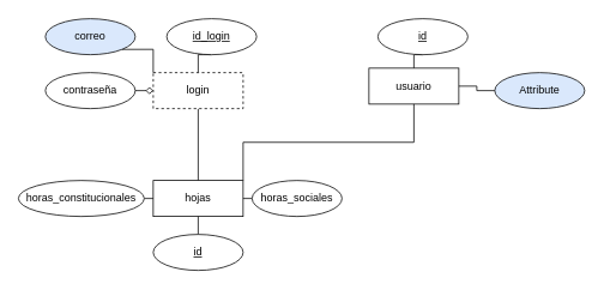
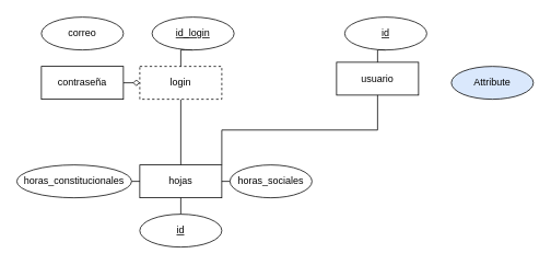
- <mxCell id="18" value="correo" style="ellipse;whiteSpace=wrap;html=1;align=center;fillColor=#dae8fc;" vertex="1" parent="1"><mxGeometry x="50" y="20" width="100" height="40" as="geometry" /></mxCell>
+ <mxCell id="18" value="correo" style="ellipse;whiteSpace=wrap;html=1;align=center;" vertex="1" parent="1"><mxGeometry x="50" y="20" width="100" height="40" as="geometry" /></mxCell>
- <mxCell id="17" style="edgeStyle=orthogonalEdgeStyle;rounded=0;orthogonalLoop=1;jettySize=auto;html=1;exitX=1;exitY=1;exitDx=0;exitDy=0;entryX=0;entryY=0;entryDx=0;entryDy=0;endArrow=none;endFill=0;" edge="1" parent="1" source="18" target="5"><mxGeometry relative="1" as="geometry" /></mxCell>
- <mxCell id="8" style="edgeStyle=orthogonalEdgeStyle;rounded=0;orthogonalLoop=1;jettySize=auto;html=1;exitX=0;exitY=0.5;exitDx=0;exitDy=0;entryX=1;entryY=0.5;entryDx=0;entryDy=0;endArrow=none;endFill=0;" edge="1" parent="1" source="9" target="2"><mxGeometry relative="1" as="geometry" /></mxCell>
- <mxCell id="22" value="contraseña" style="ellipse;whiteSpace=wrap;html=1;align=center;" vertex="1" parent="1"><mxGeometry x="50" y="80" width="100" height="40" as="geometry" /></mxCell>
+ <mxCell id="22" value="contraseña" style="whiteSpace=wrap;html=1;align=center;rounded=0;" vertex="1" parent="1"><mxGeometry x="50" y="80" width="100" height="40" as="geometry" /></mxCell>
